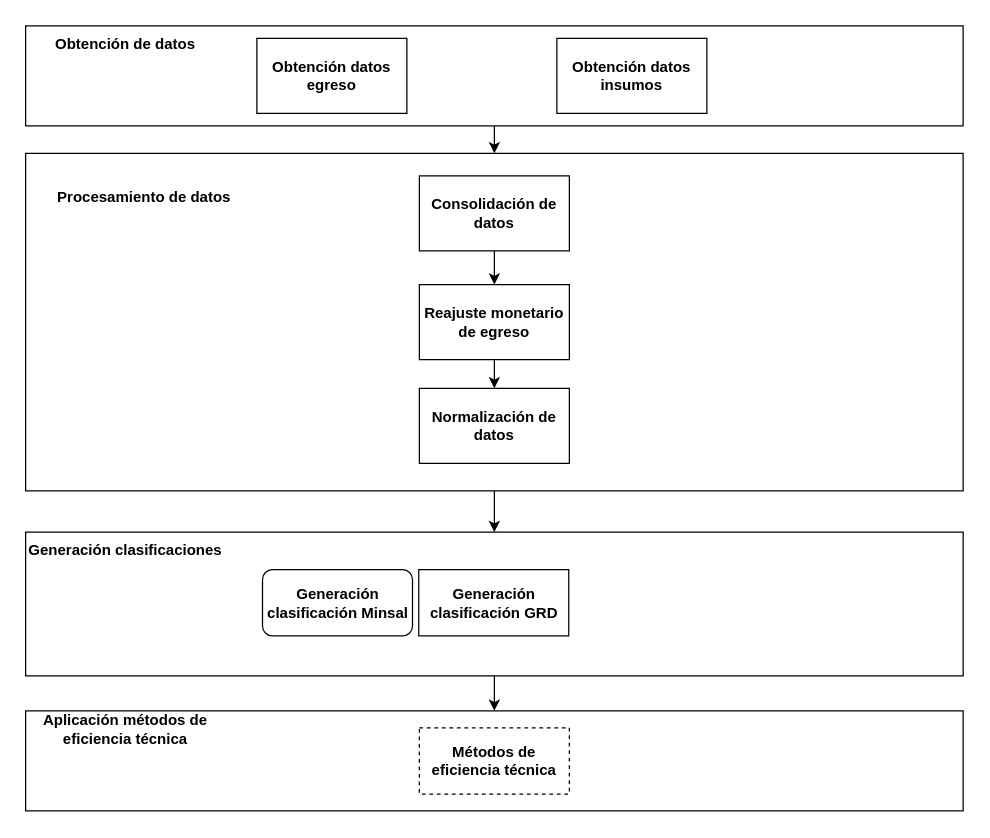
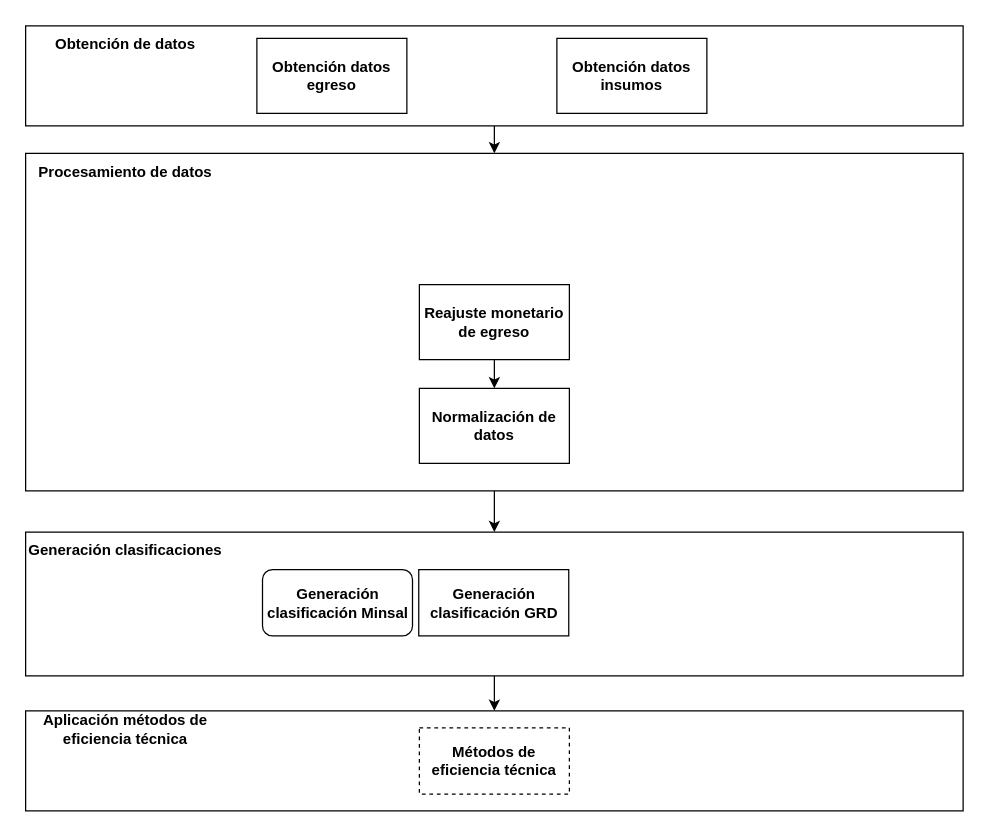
- <mxCell id="20" value="Procesamiento de datos" style="text;html=1;strokeColor=none;fillColor=none;align=center;verticalAlign=middle;whiteSpace=wrap;rounded=0;fontStyle=1" vertex="1" parent="1"><mxGeometry x="35" y="142" width="160" height="30" as="geometry" /></mxCell>
+ <mxCell id="20" value="Procesamiento de datos" style="text;html=1;strokeColor=none;fillColor=none;align=center;verticalAlign=middle;whiteSpace=wrap;rounded=0;fontStyle=1" vertex="1" parent="1"><mxGeometry x="20" y="122" width="160" height="30" as="geometry" /></mxCell>
- <mxCell id="12" value="Consolidación de datos" style="rounded=0;whiteSpace=wrap;html=1;fontStyle=1;" vertex="1" parent="1"><mxGeometry x="335" y="140" width="120" height="60" as="geometry" /></mxCell>
- <mxCell id="11" style="edgeStyle=orthogonalEdgeStyle;rounded=0;orthogonalLoop=1;jettySize=auto;html=1;entryX=0.5;entryY=0;entryDx=0;entryDy=0;" edge="1" parent="1" source="12" target="14"><mxGeometry relative="1" as="geometry" /></mxCell>
